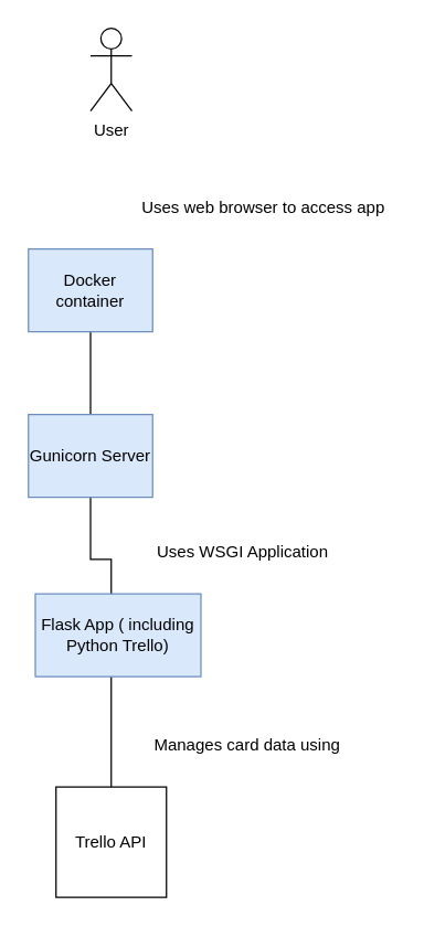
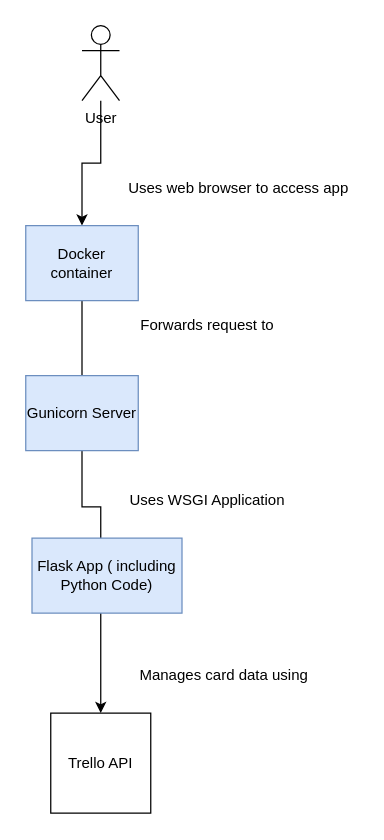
+ <mxCell id="2" value="" style="edgeStyle=orthogonalEdgeStyle;rounded=0;orthogonalLoop=1;jettySize=auto;html=1;" parent="1" source="3" target="5" edge="1"><mxGeometry relative="1" as="geometry" /></mxCell>
+ <mxCell id="9" value="Forwards request to" style="text;html=1;align=center;verticalAlign=middle;resizable=0;points=[];autosize=1;strokeColor=none;" vertex="1" parent="1"><mxGeometry x="105" y="250" width="120" height="20" as="geometry" /></mxCell>
- <mxCell id="12" value="Uses WSGI Application" style="text;html=1;align=center;verticalAlign=middle;resizable=0;points=[];autosize=1;strokeColor=none;" vertex="1" parent="1"><mxGeometry x="105" y="390" width="140" height="20" as="geometry" /></mxCell>
+ <mxCell id="12" value="Uses WSGI Application" style="text;html=1;align=center;verticalAlign=middle;resizable=0;points=[];autosize=1;strokeColor=none;" vertex="1" parent="1"><mxGeometry x="95" y="390" width="140" height="20" as="geometry" /></mxCell>
- <mxCell id="11" value="Flask App ( including Python Trello)" style="rounded=0;whiteSpace=wrap;html=1;fillColor=#dae8fc;strokeColor=#6c8ebf;" vertex="1" parent="1"><mxGeometry x="25" y="430" width="120" height="60" as="geometry" /></mxCell>
+ <mxCell id="11" value="Flask App ( including Python Code)" style="rounded=0;whiteSpace=wrap;html=1;fillColor=#dae8fc;strokeColor=#6c8ebf;" vertex="1" parent="1"><mxGeometry x="25" y="430" width="120" height="60" as="geometry" /></mxCell>
- <mxCell id="4" value="" style="edgeStyle=orthogonalEdgeStyle;rounded=0;orthogonalLoop=1;jettySize=auto;html=1;endArrow=none;" parent="1" source="5" target="6" edge="1"><mxGeometry relative="1" as="geometry" /></mxCell>
+ <mxCell id="4" value="" style="edgeStyle=orthogonalEdgeStyle;rounded=0;orthogonalLoop=1;jettySize=auto;html=1;" parent="1" source="5" target="6" edge="1"><mxGeometry relative="1" as="geometry" /></mxCell>
